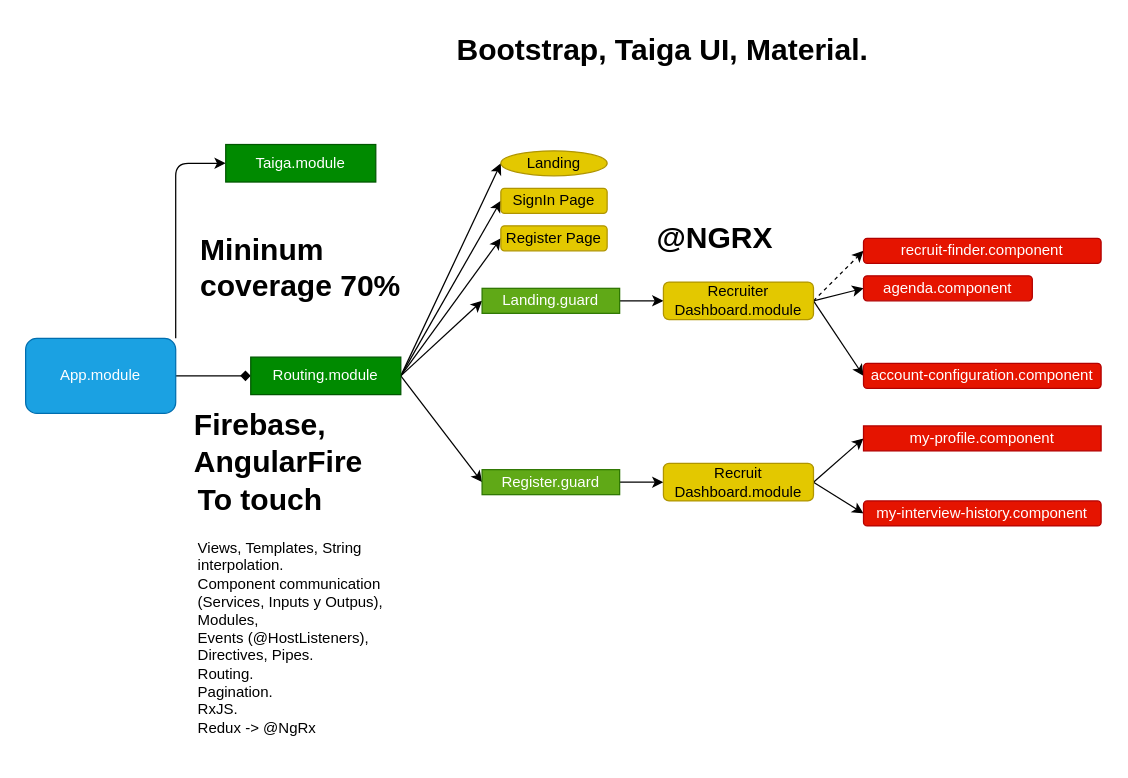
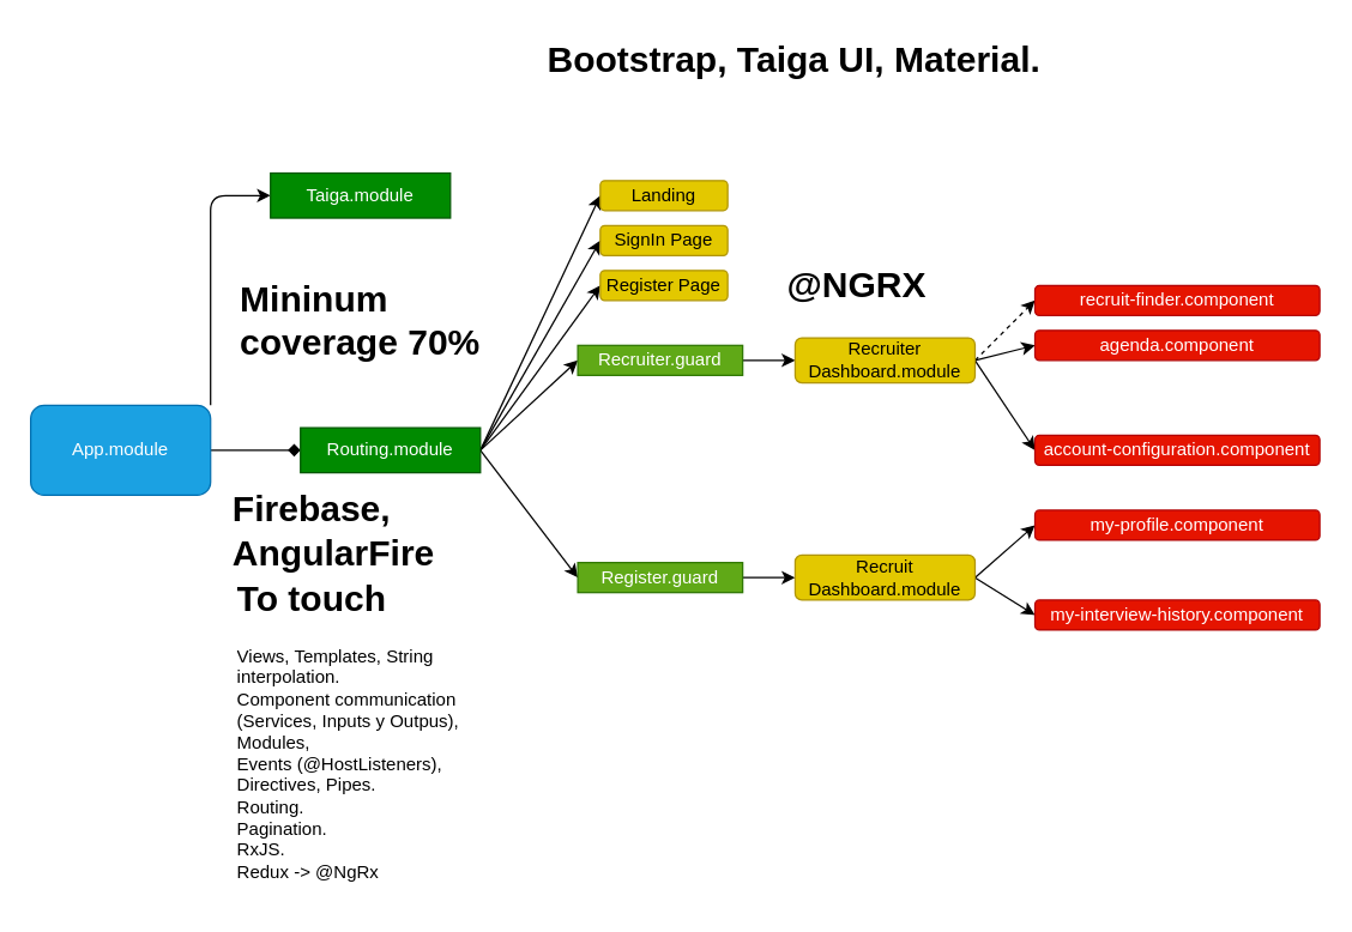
- <mxCell id="16" value="Landing" style="ellipse;whiteSpace=wrap;html=1;fillColor=#e3c800;strokeColor=#B09500;fontColor=#000000;" vertex="1" parent="1"><mxGeometry x="400" y="120" width="85" height="20" as="geometry" /></mxCell>
+ <mxCell id="16" value="Landing" style="whiteSpace=wrap;html=1;fillColor=#e3c800;strokeColor=#B09500;fontColor=#000000;rounded=1;" vertex="1" parent="1"><mxGeometry x="400" y="120" width="85" height="20" as="geometry" /></mxCell>
- <mxCell id="25" value="agenda.component" style="whiteSpace=wrap;html=1;fillColor=#e51400;strokeColor=#B20000;fontColor=#ffffff;rounded=1;" vertex="1" parent="1"><mxGeometry x="690" y="220" width="135" height="20" as="geometry" /></mxCell>
+ <mxCell id="25" value="agenda.component" style="whiteSpace=wrap;html=1;fillColor=#e51400;strokeColor=#B20000;fontColor=#ffffff;rounded=1;" vertex="1" parent="1"><mxGeometry x="690" y="220" width="190" height="20" as="geometry" /></mxCell>
- <mxCell id="13" value="Landing.guard" style="rounded=0;whiteSpace=wrap;html=1;fillColor=#60a917;fontColor=#ffffff;strokeColor=#2D7600;" vertex="1" parent="1"><mxGeometry x="385" y="230" width="110" height="20" as="geometry" /></mxCell>
+ <mxCell id="13" value="Recruiter.guard" style="rounded=0;whiteSpace=wrap;html=1;fillColor=#60a917;fontColor=#ffffff;strokeColor=#2D7600;" vertex="1" parent="1"><mxGeometry x="385" y="230" width="110" height="20" as="geometry" /></mxCell>
- <mxCell id="28" value="my-profile.component" style="whiteSpace=wrap;html=1;fillColor=#e51400;strokeColor=#B20000;fontColor=#ffffff;rounded=0;" vertex="1" parent="1"><mxGeometry x="690" y="340" width="190" height="20" as="geometry" /></mxCell>
+ <mxCell id="28" value="my-profile.component" style="whiteSpace=wrap;html=1;fillColor=#e51400;strokeColor=#B20000;fontColor=#ffffff;rounded=1;" vertex="1" parent="1"><mxGeometry x="690" y="340" width="190" height="20" as="geometry" /></mxCell>
